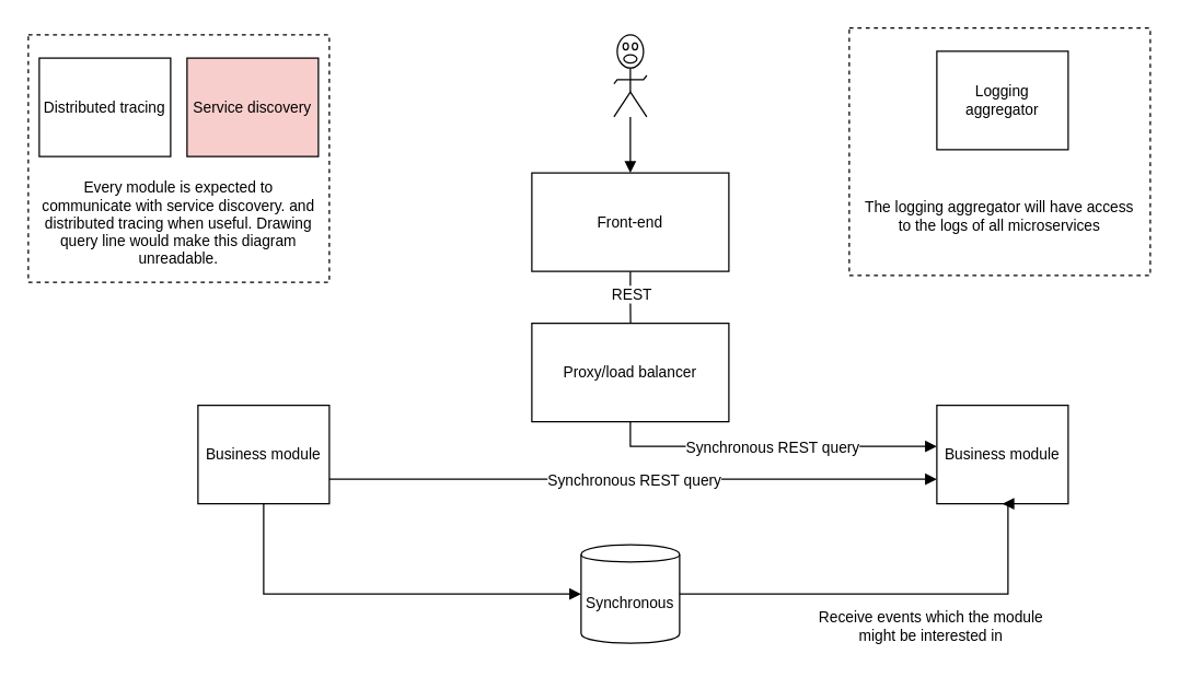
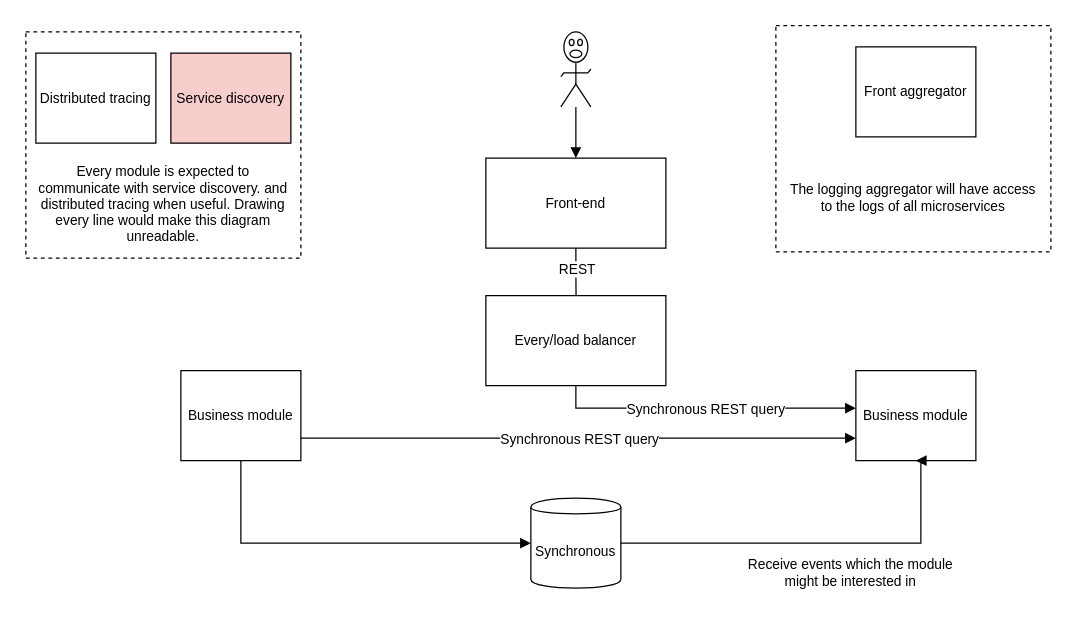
- <mxCell id="23" value="Logging aggregator" style="html=1;whiteSpace=wrap;;fontSize=11;fontColor=#000000;spacing=3;strokeOpacity=100;" parent="1" vertex="1"><mxGeometry x="684" y="37" width="96" height="72" as="geometry" /></mxCell>
+ <mxCell id="23" value="Front aggregator" style="html=1;whiteSpace=wrap;;fontSize=11;fontColor=#000000;spacing=3;strokeOpacity=100;" parent="1" vertex="1"><mxGeometry x="684" y="37" width="96" height="72" as="geometry" /></mxCell>
- <mxCell id="21" value="Every module is expected to communicate with service discovery. and distributed tracing when useful. Drawing query line would make this diagram unreadable." style="html=1;whiteSpace=wrap;;fontSize=11;fontColor=#000000;spacing=3;strokeOpacity=0;fillOpacity=0;fillColor=#ffffff;" parent="1" vertex="1"><mxGeometry x="28" y="114" width="204" height="97" as="geometry" /></mxCell>
+ <mxCell id="21" value="Every module is expected to communicate with service discovery. and distributed tracing when useful. Drawing every line would make this diagram unreadable." style="html=1;whiteSpace=wrap;;fontSize=11;fontColor=#000000;spacing=3;strokeOpacity=0;fillOpacity=0;fillColor=#ffffff;" parent="1" vertex="1"><mxGeometry x="28" y="114" width="204" height="97" as="geometry" /></mxCell>
- <mxCell id="24" value="Proxy/load balancer" style="html=1;whiteSpace=wrap;;fontSize=11;fontColor=#000000;spacing=3;strokeOpacity=100;" parent="1" vertex="1"><mxGeometry x="388" y="236" width="144" height="72" as="geometry" /></mxCell>
+ <mxCell id="24" value="Every/load balancer" style="html=1;whiteSpace=wrap;;fontSize=11;fontColor=#000000;spacing=3;strokeOpacity=100;" parent="1" vertex="1"><mxGeometry x="388" y="236" width="144" height="72" as="geometry" /></mxCell>
